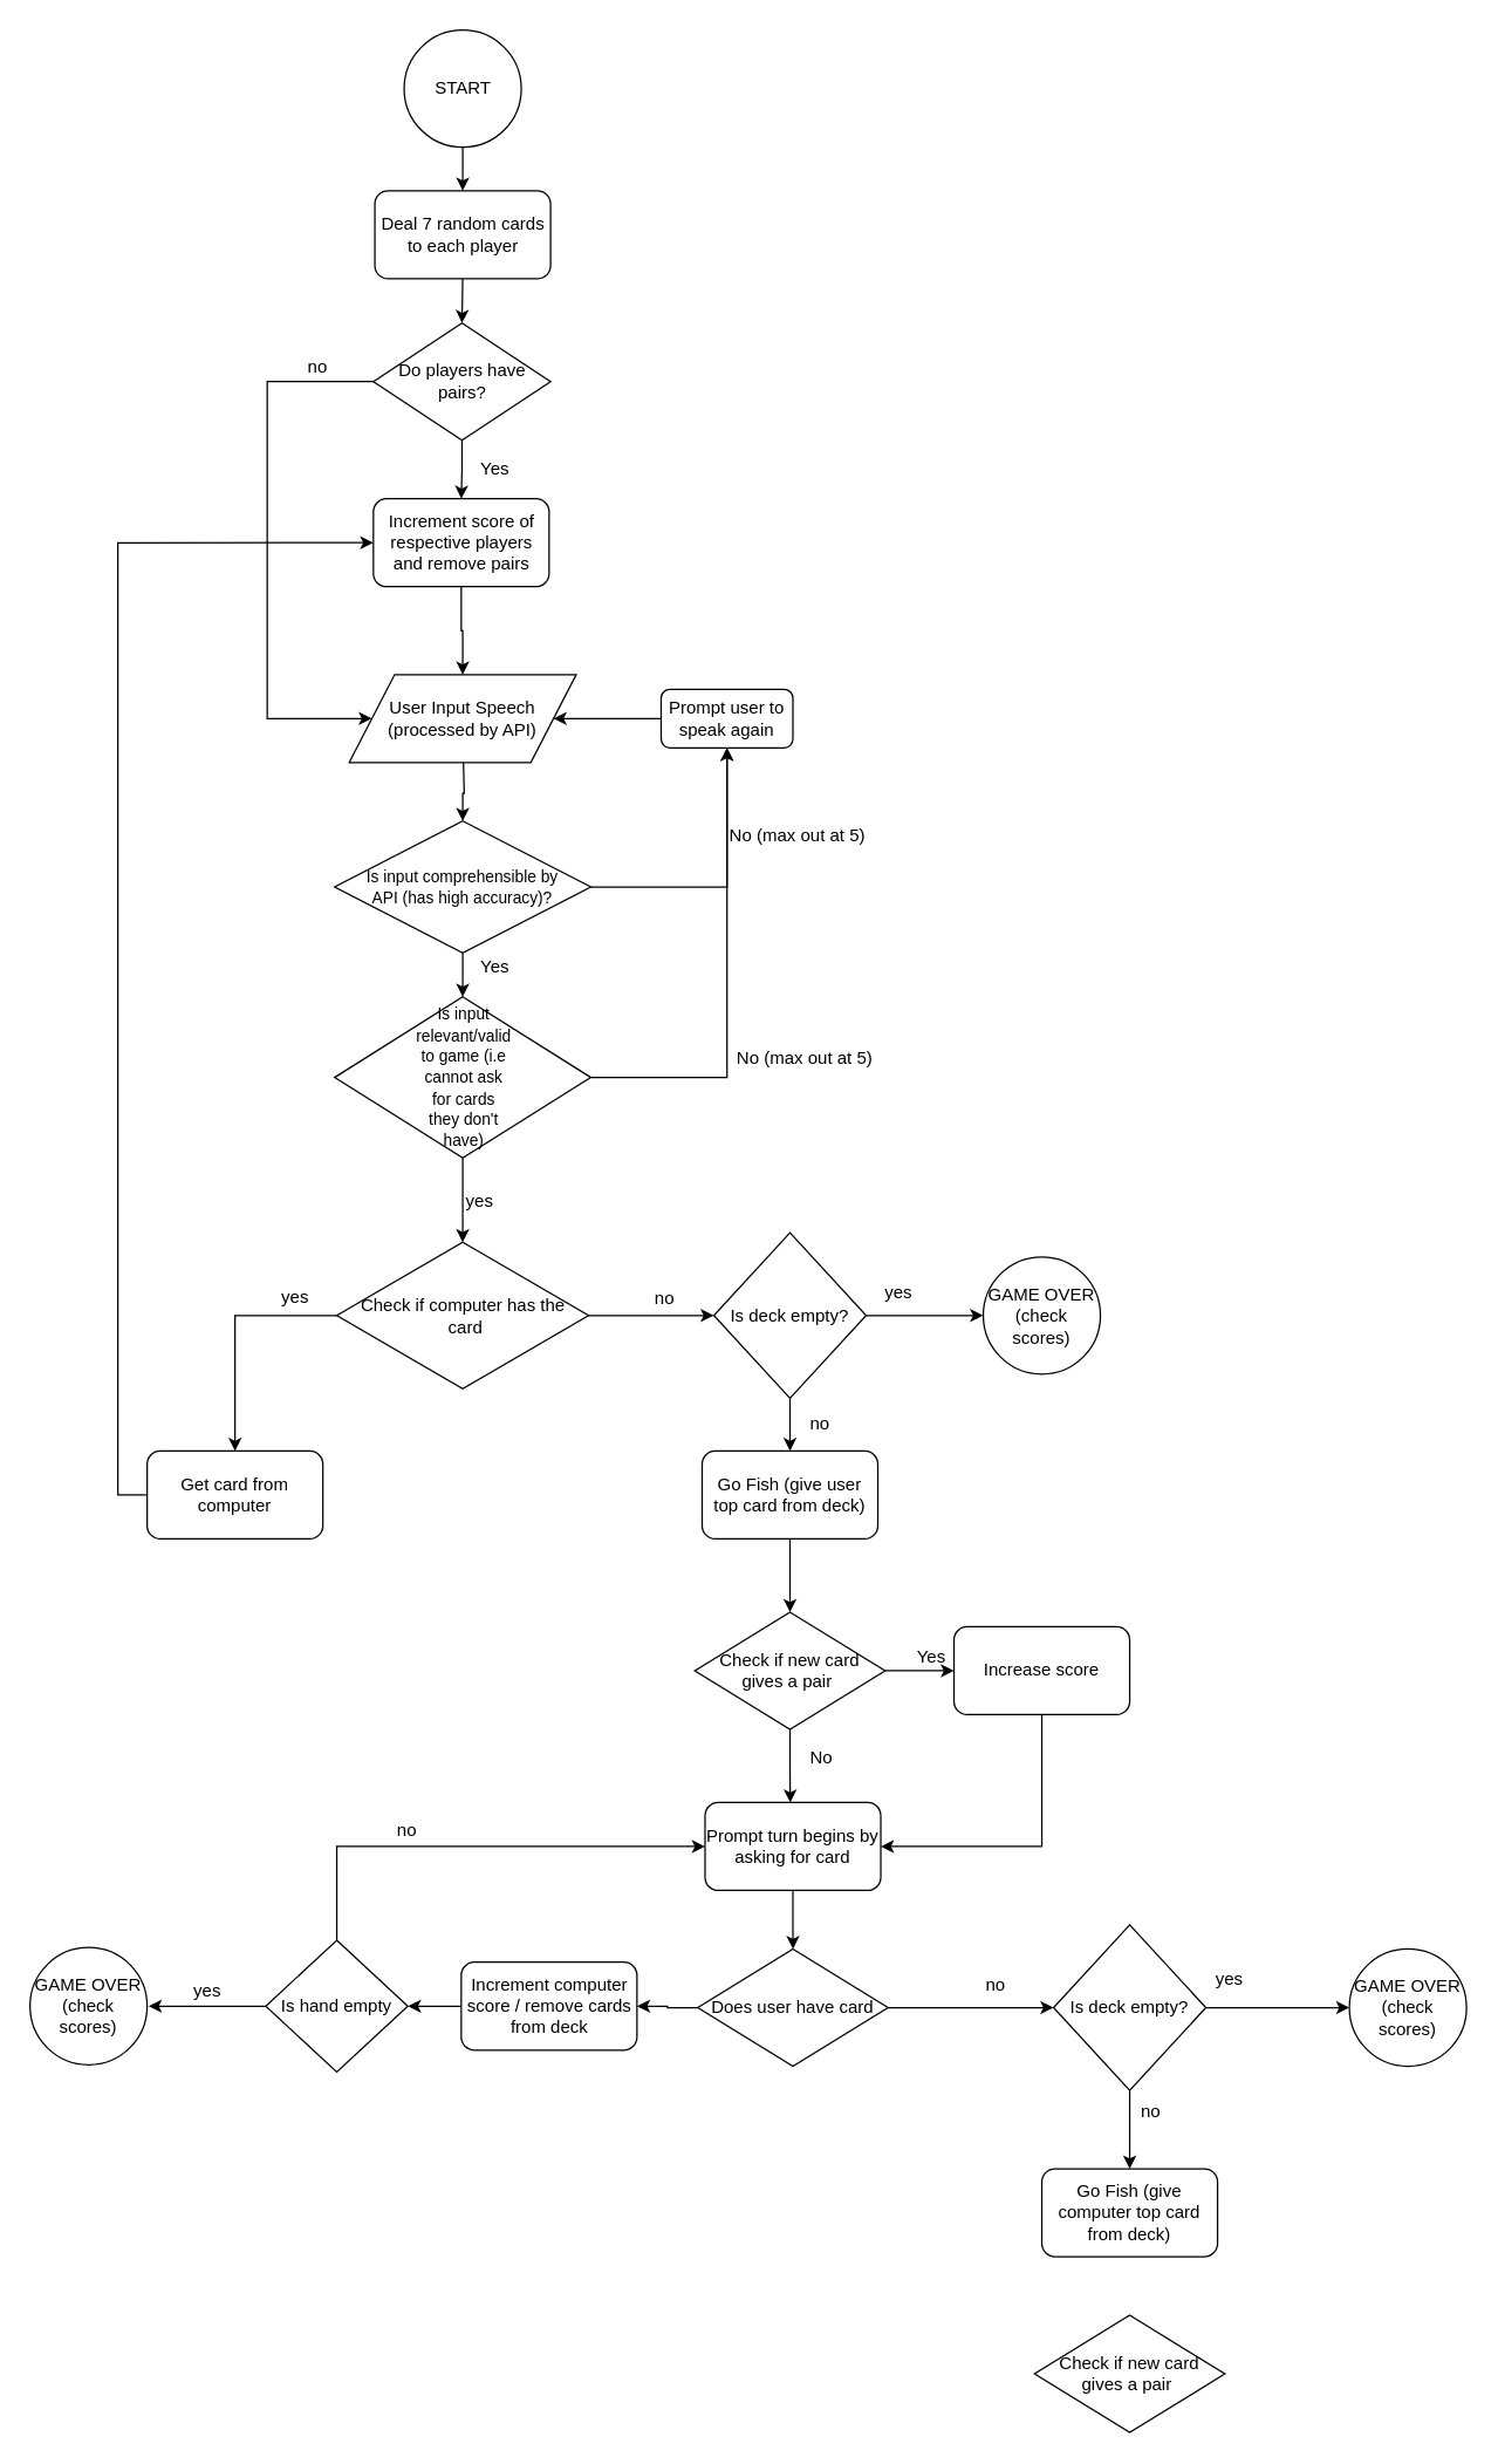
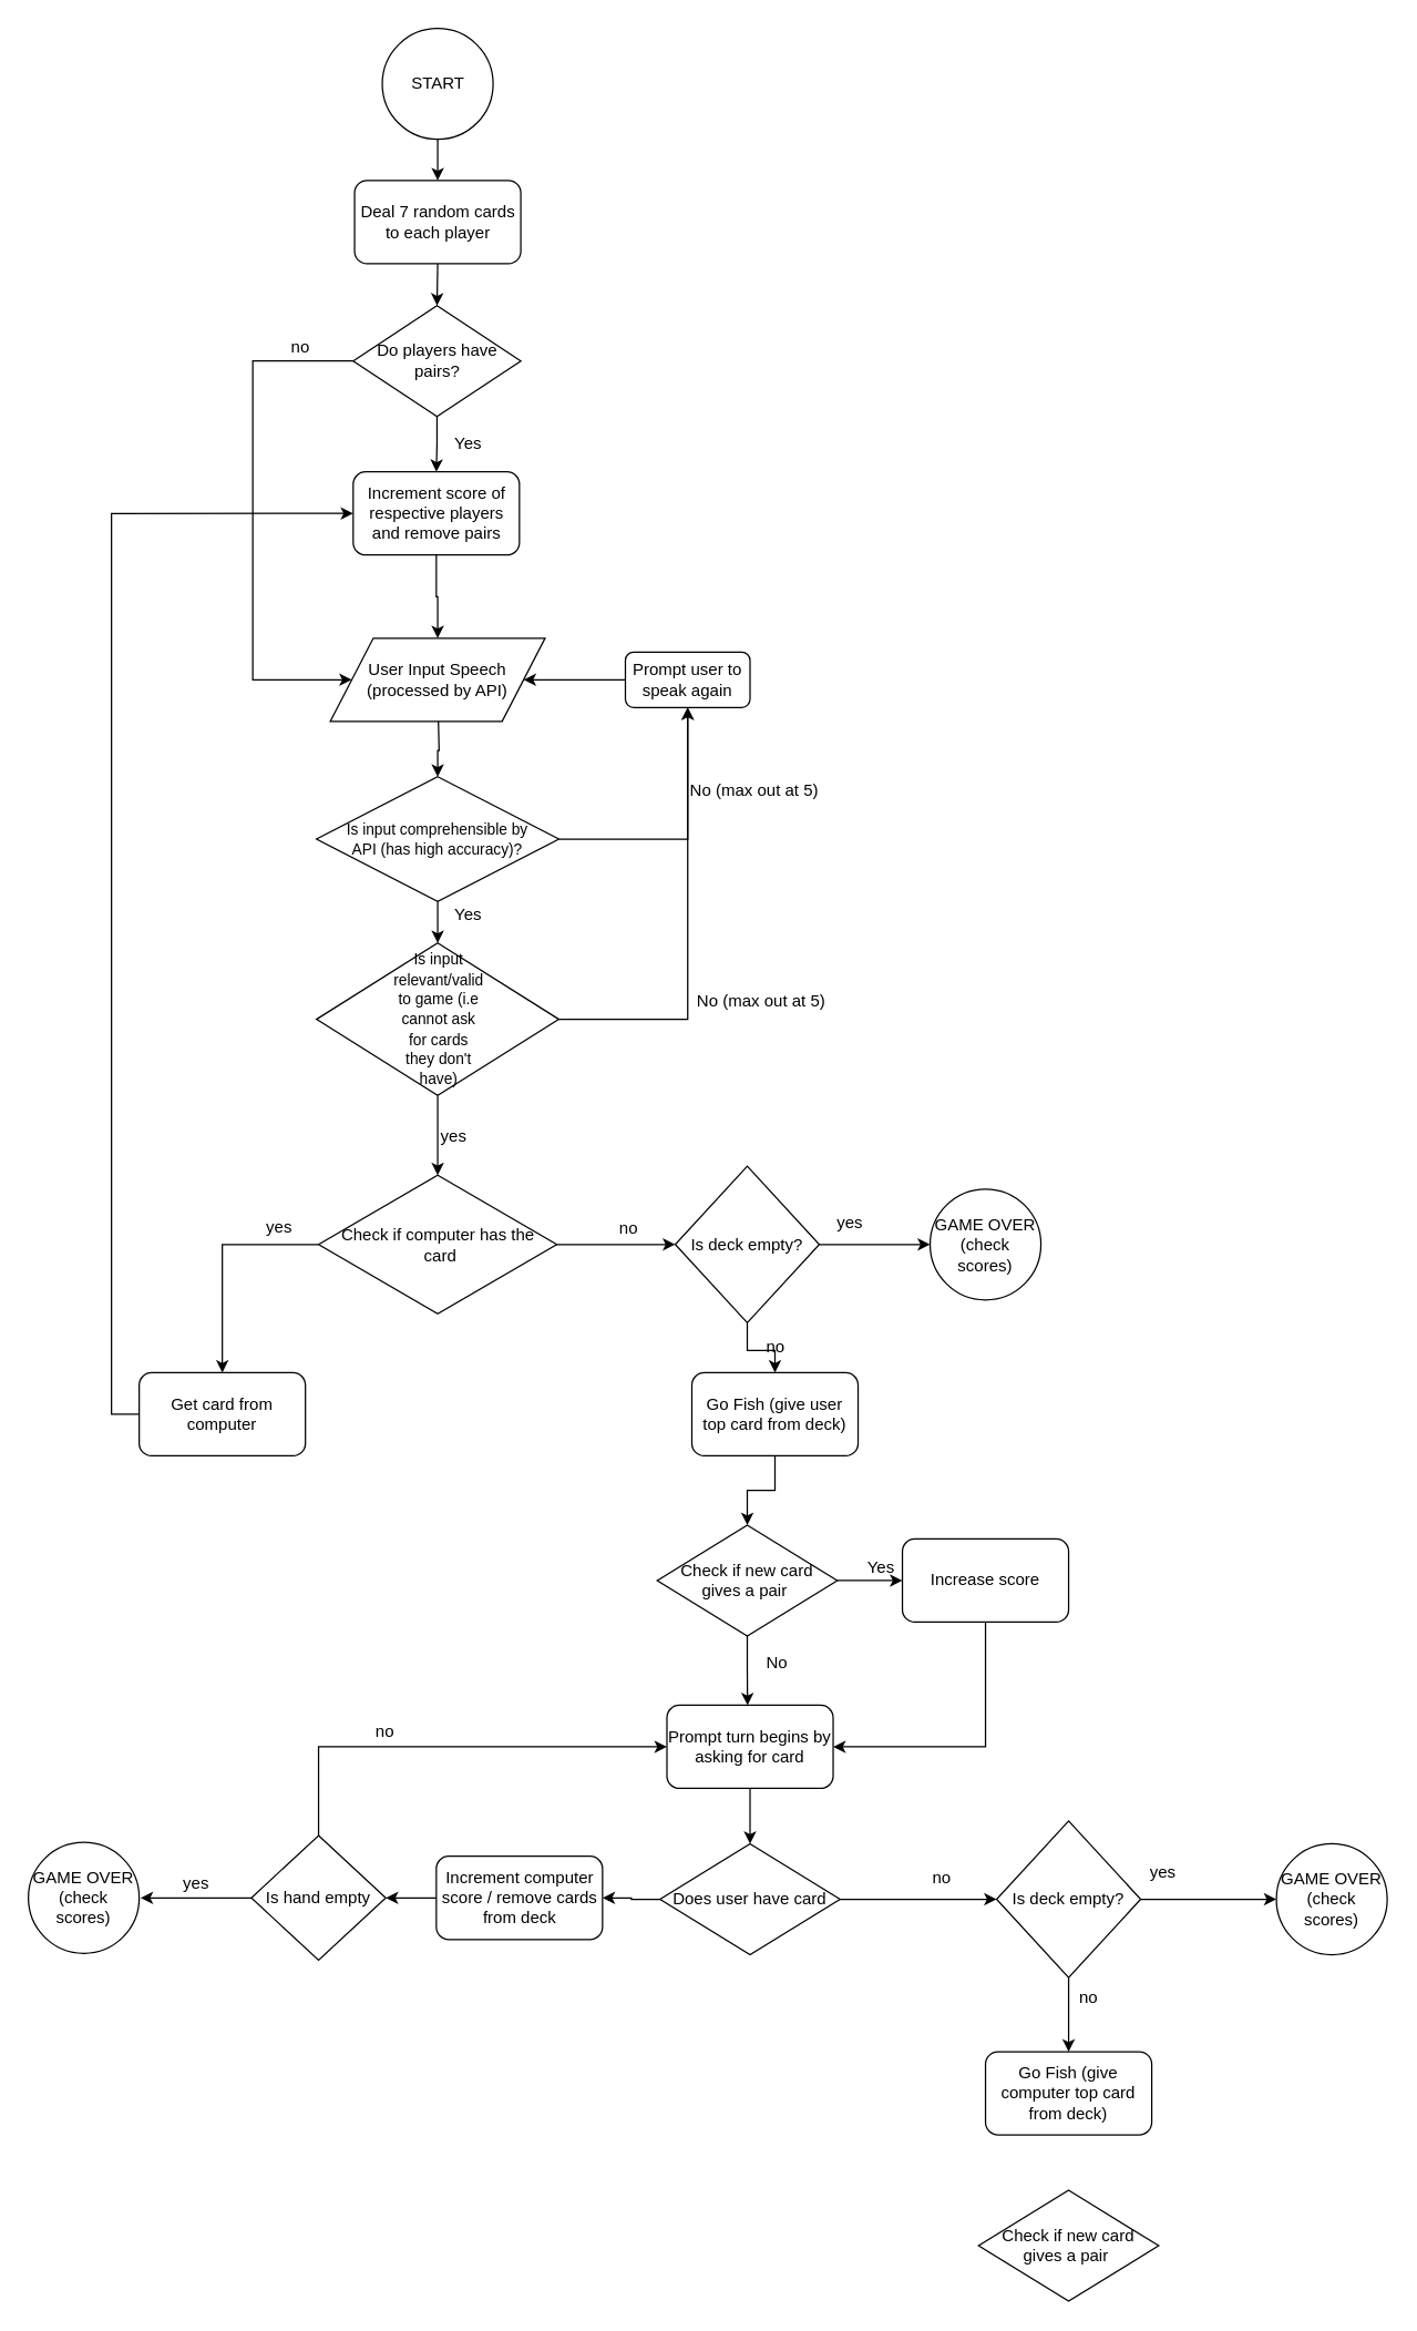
- <mxCell id="25" value="Go Fish (give user top card from deck)" style="rounded=1;whiteSpace=wrap;html=1;" vertex="1" parent="1"><mxGeometry x="479" y="990" width="120" height="60" as="geometry" /></mxCell>
+ <mxCell id="25" value="Go Fish (give user top card from deck)" style="rounded=1;whiteSpace=wrap;html=1;" vertex="1" parent="1"><mxGeometry x="499" y="990" width="120" height="60" as="geometry" /></mxCell>
